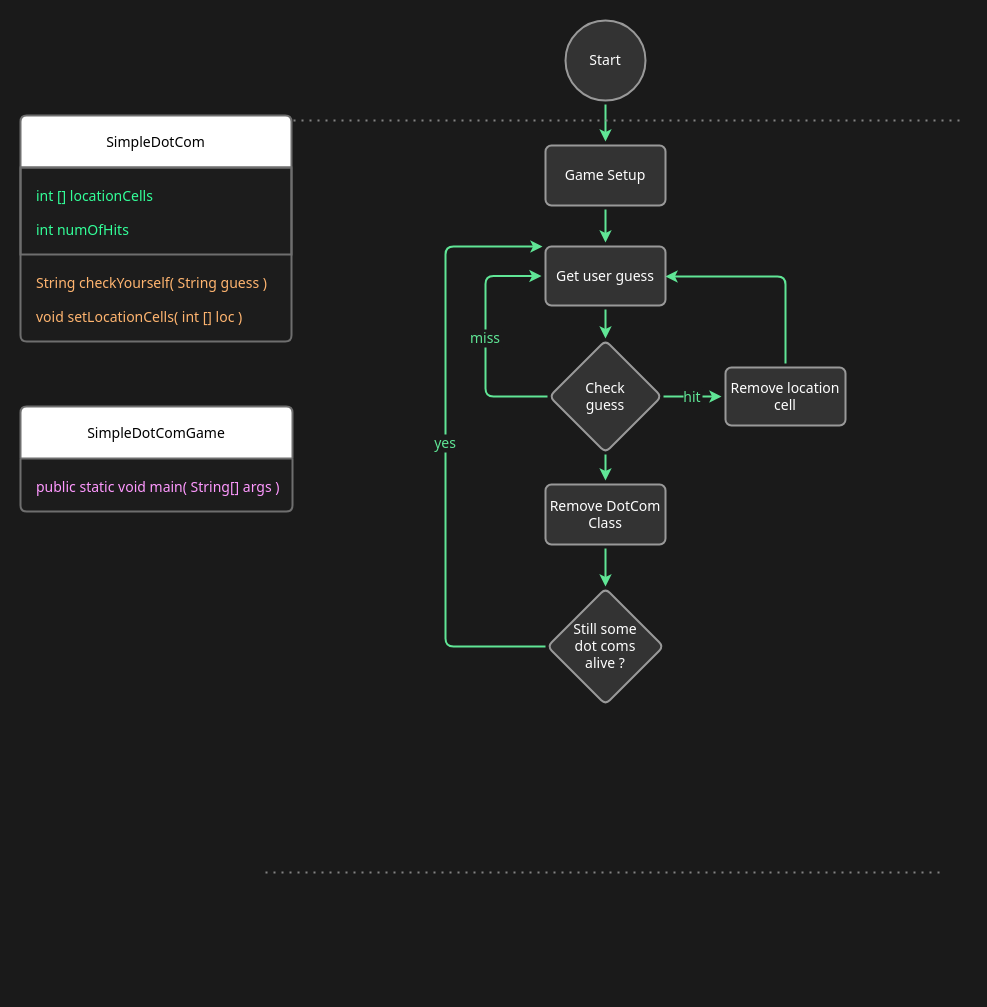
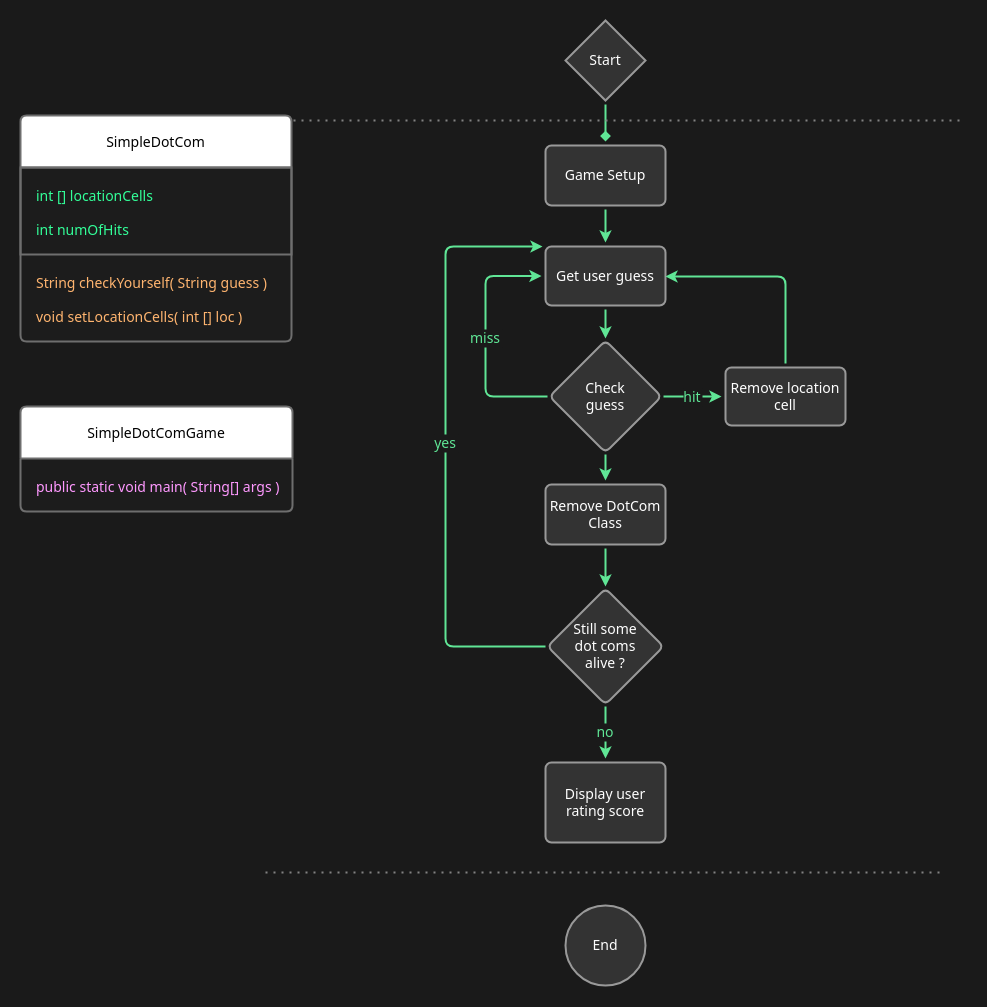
- <mxCell id="3" value="Start" style="ellipse;whiteSpace=wrap;html=1;aspect=fixed;sketch=0;rounded=1;strokeWidth=2;backgroundOutline=0;fillColor=#333333;strokeColor=#999999;fontColor=#FFFFFF;fontFamily=Segoe UI;fontSize=14;perimeterSpacing=4;" parent="1" vertex="1"><mxGeometry x="565" y="20" width="80" height="80" as="geometry" /></mxCell>
+ <mxCell id="3" value="Start" style="rhombus;whiteSpace=wrap;html=1;aspect=fixed;sketch=0;strokeWidth=2;backgroundOutline=0;fillColor=#333333;strokeColor=#999999;fontColor=#FFFFFF;fontFamily=Segoe UI;fontSize=14;perimeterSpacing=4;" parent="1" vertex="1"><mxGeometry x="565" y="20" width="80" height="80" as="geometry" /></mxCell>
- <mxCell id="2" value="" style="edgeStyle=orthogonalEdgeStyle;curved=0;sketch=0;orthogonalLoop=1;jettySize=auto;html=1;strokeColor=#60E696;fillColor=#F694C1;fontColor=#095C86;strokeWidth=2;backgroundOutline=0;arcSize=16;perimeterSpacing=0;snapToPoint=1;spacing=8;" parent="1" source="3" target="5" edge="1"><mxGeometry relative="1" as="geometry" /></mxCell>
+ <mxCell id="2" value="" style="edgeStyle=orthogonalEdgeStyle;curved=0;sketch=0;orthogonalLoop=1;jettySize=auto;html=1;strokeColor=#60E696;fillColor=#F694C1;fontColor=#095C86;strokeWidth=2;backgroundOutline=0;arcSize=16;perimeterSpacing=0;snapToPoint=1;spacing=8;endArrow=diamond;" parent="1" source="3" target="5" edge="1"><mxGeometry relative="1" as="geometry" /></mxCell>
+ <mxCell id="18" value="no" style="edgeStyle=orthogonalEdgeStyle;curved=0;sketch=0;orthogonalLoop=1;jettySize=auto;strokeColor=#60E696;strokeWidth=2;fillColor=#F694C1;fontFamily=Segoe UI;fontSize=14;fontColor=#60E696;labelBackgroundColor=#1A1A1A;arcSize=16;perimeterSpacing=0;snapToPoint=1;spacing=8;" parent="1" source="19" target="20" edge="1"><mxGeometry x="-0.053" relative="1" as="geometry"><Array as="points"><mxPoint x="605" y="732" /><mxPoint x="605" y="732" /></Array><mxPoint as="offset" /></mxGeometry></mxCell>
+ <mxCell id="20" value="Display user&lt;br&gt;rating score" style="whiteSpace=wrap;html=1;rounded=1;fontFamily=Segoe UI;fontSize=14;fontColor=#FFFFFF;strokeColor=#999999;strokeWidth=2;fillColor=#333333;sketch=0;arcSize=12;absoluteArcSize=1;perimeterSpacing=4;" parent="1" vertex="1"><mxGeometry x="545" y="762" width="120" height="80" as="geometry" /></mxCell>
+ <mxCell id="21" value="End" style="ellipse;whiteSpace=wrap;html=1;rounded=1;fontFamily=Segoe UI;fontSize=14;fontColor=#FFFFFF;strokeColor=#999999;strokeWidth=2;fillColor=#333333;sketch=0;perimeterSpacing=4;" parent="1" vertex="1"><mxGeometry x="565" y="905" width="80" height="80" as="geometry" /></mxCell>
